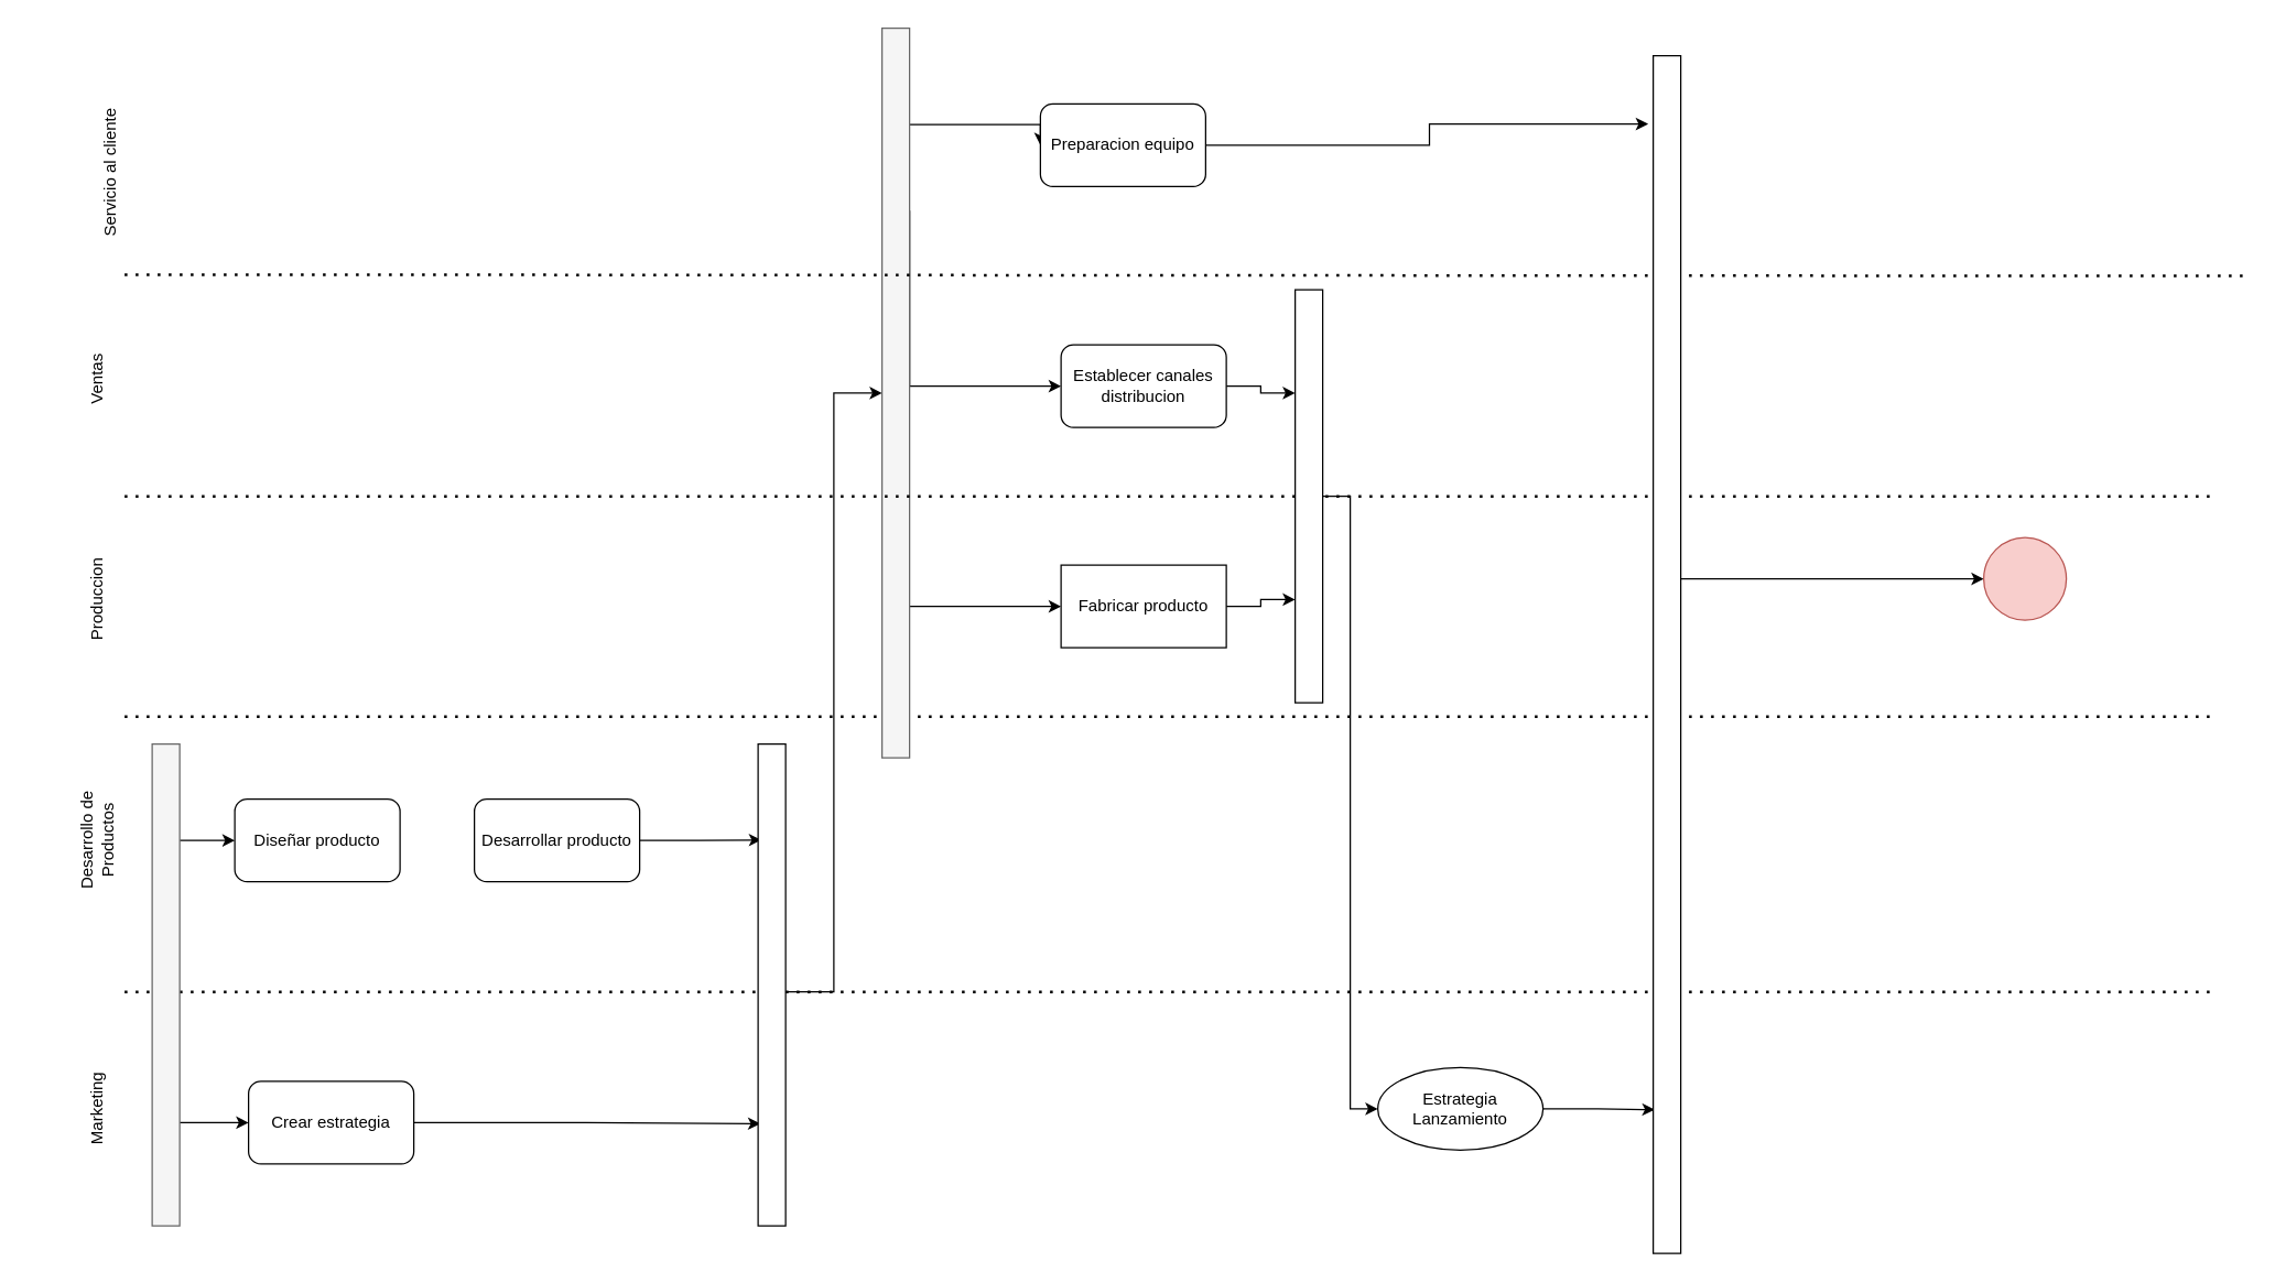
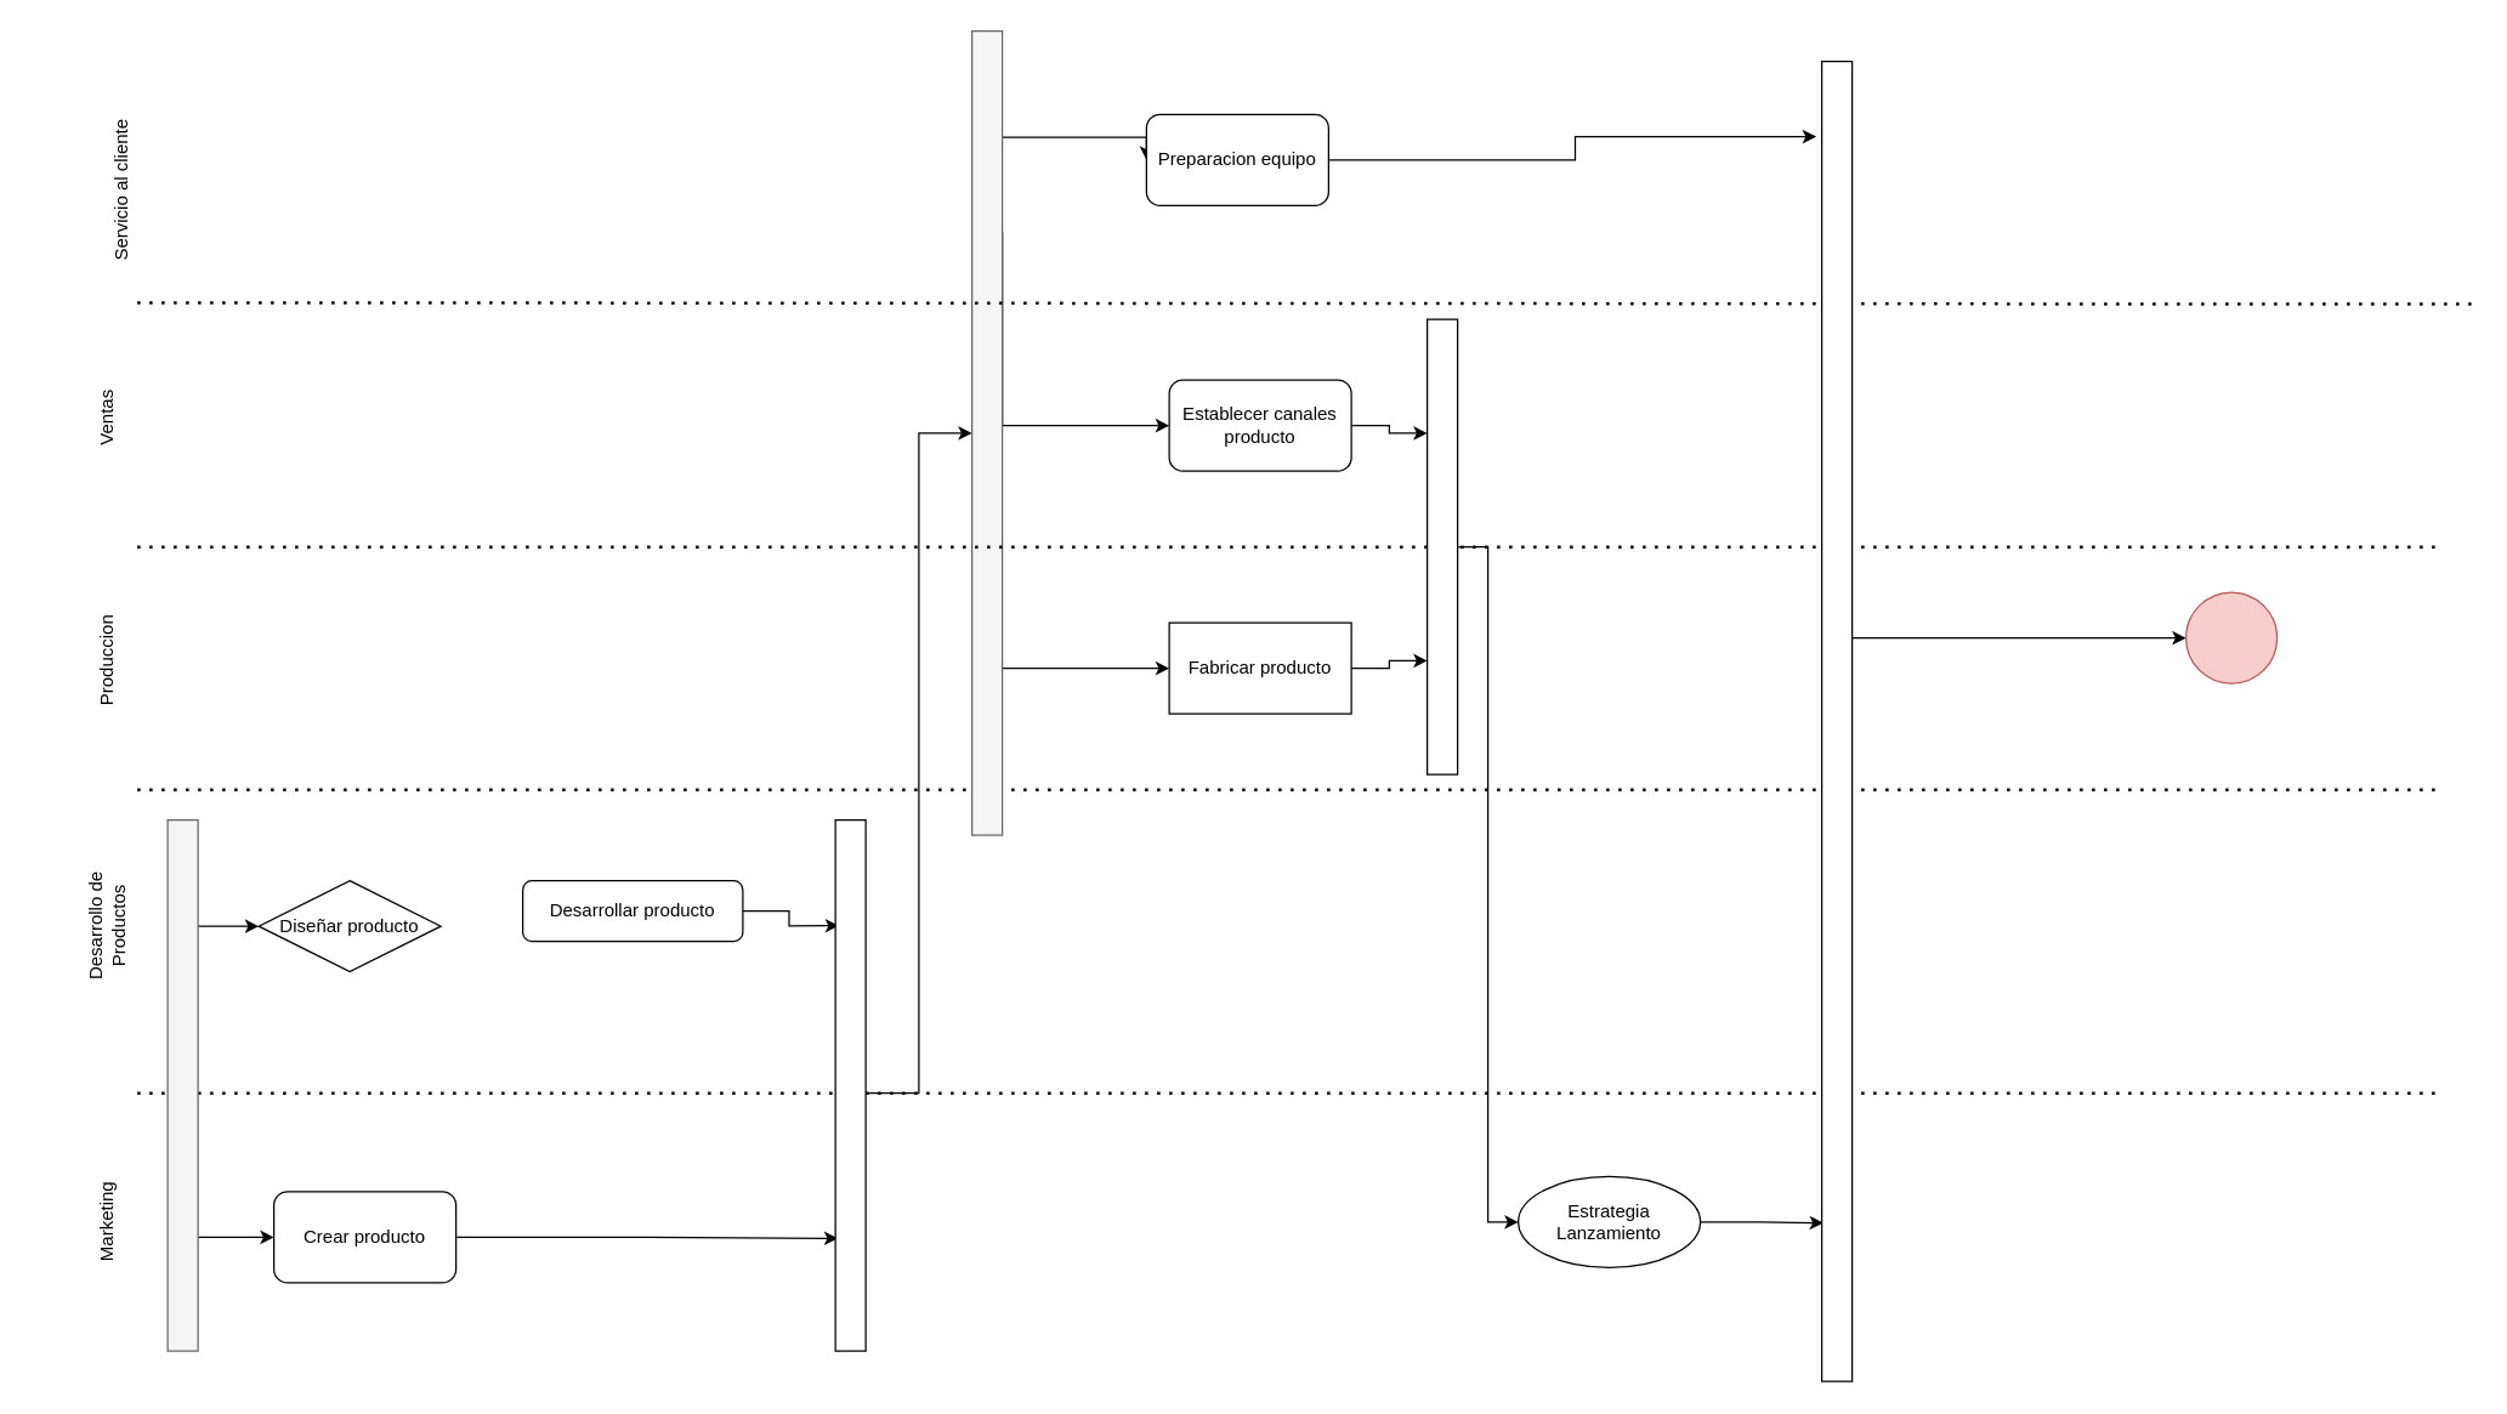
- <mxCell id="26" value="Establecer canales distribucion" style="rounded=1;whiteSpace=wrap;html=1;" vertex="1" parent="1"><mxGeometry x="770" y="250" width="120" height="60" as="geometry" /></mxCell>
+ <mxCell id="26" value="Establecer canales producto" style="rounded=1;whiteSpace=wrap;html=1;" vertex="1" parent="1"><mxGeometry x="770" y="250" width="120" height="60" as="geometry" /></mxCell>
- <mxCell id="5" value="Diseñar producto" style="rounded=1;whiteSpace=wrap;html=1;" vertex="1" parent="1"><mxGeometry x="170" y="580" width="120" height="60" as="geometry" /></mxCell>
+ <mxCell id="5" value="Diseñar producto" style="rhombus;whiteSpace=wrap;html=1;" vertex="1" parent="1"><mxGeometry x="170" y="580" width="120" height="60" as="geometry" /></mxCell>
- <mxCell id="7" value="Desarrollar producto" style="rounded=1;whiteSpace=wrap;html=1;" vertex="1" parent="1"><mxGeometry x="344" y="580" width="120" height="60" as="geometry" /></mxCell>
+ <mxCell id="7" value="Desarrollar producto" style="rounded=1;whiteSpace=wrap;html=1;" vertex="1" parent="1"><mxGeometry x="344" y="580" width="145" height="40" as="geometry" /></mxCell>
- <mxCell id="13" value="Crear estrategia" style="rounded=1;whiteSpace=wrap;html=1;" vertex="1" parent="1"><mxGeometry x="180" y="785" width="120" height="60" as="geometry" /></mxCell>
+ <mxCell id="13" value="Crear producto" style="rounded=1;whiteSpace=wrap;html=1;" vertex="1" parent="1"><mxGeometry x="180" y="785" width="120" height="60" as="geometry" /></mxCell>
